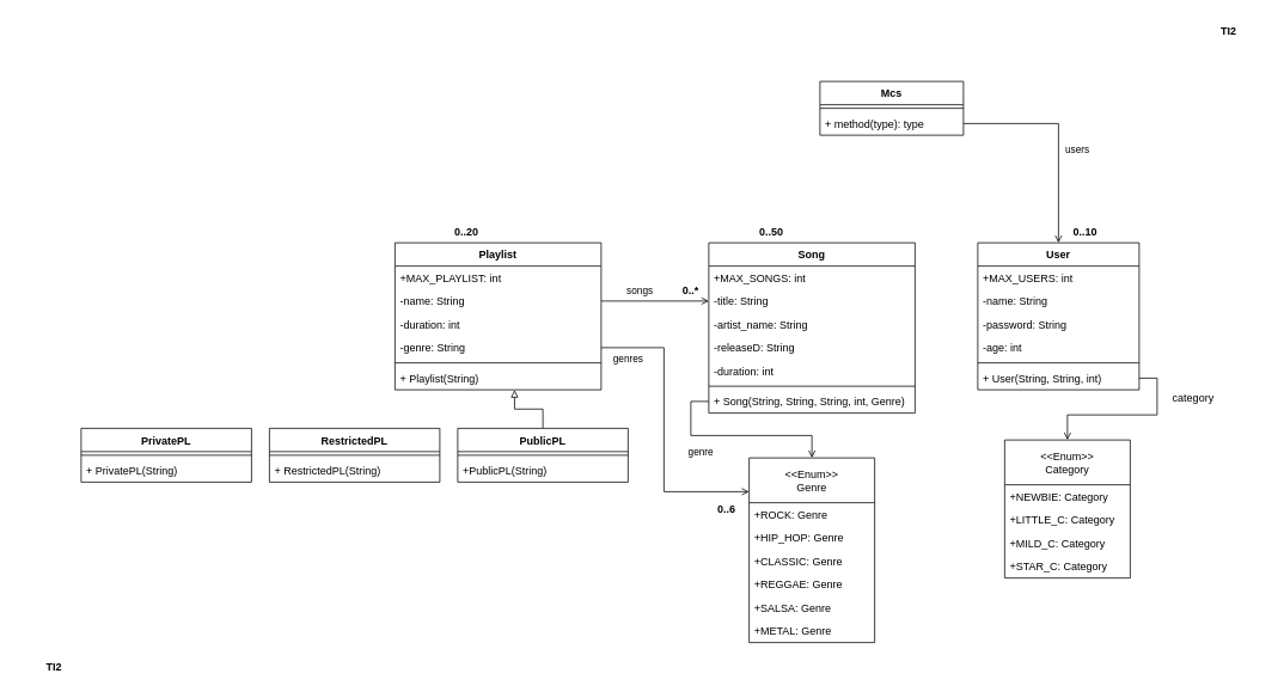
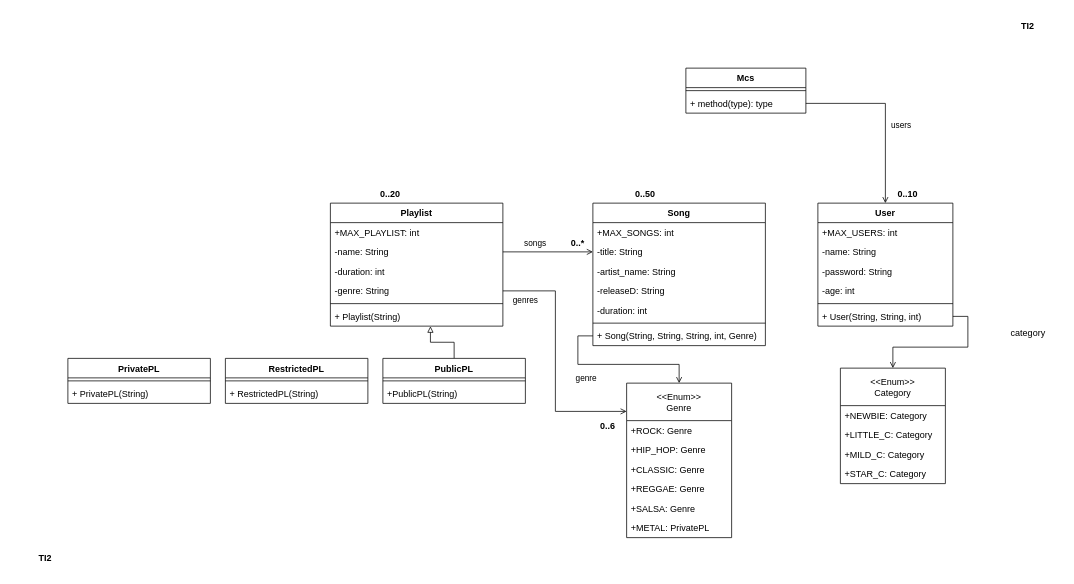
- <mxCell id="11" value="category" style="text;html=1;align=center;verticalAlign=middle;resizable=0;points=[];autosize=1;" vertex="1" parent="1"><mxGeometry x="1300" y="434" width="60" height="20" as="geometry" /></mxCell>
+ <mxCell id="11" value="category" style="text;html=1;align=center;verticalAlign=middle;resizable=0;points=[];autosize=1;" vertex="1" parent="1"><mxGeometry x="1340" y="434" width="60" height="20" as="geometry" /></mxCell>
- <mxCell id="39" value="+METAL: Genre" style="text;strokeColor=none;fillColor=none;align=left;verticalAlign=top;spacingLeft=4;spacingRight=4;overflow=hidden;rotatable=0;points=[[0,0.5],[1,0.5]];portConstraint=eastwest;" vertex="1" parent="33"><mxGeometry y="180" width="140" height="26" as="geometry" /></mxCell>
+ <mxCell id="39" value="+METAL: PrivatePL" style="text;strokeColor=none;fillColor=none;align=left;verticalAlign=top;spacingLeft=4;spacingRight=4;overflow=hidden;rotatable=0;points=[[0,0.5],[1,0.5]];portConstraint=eastwest;" vertex="1" parent="33"><mxGeometry y="180" width="140" height="26" as="geometry" /></mxCell>
